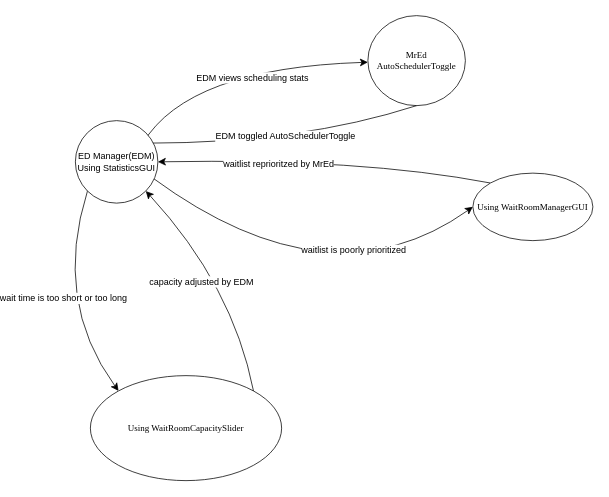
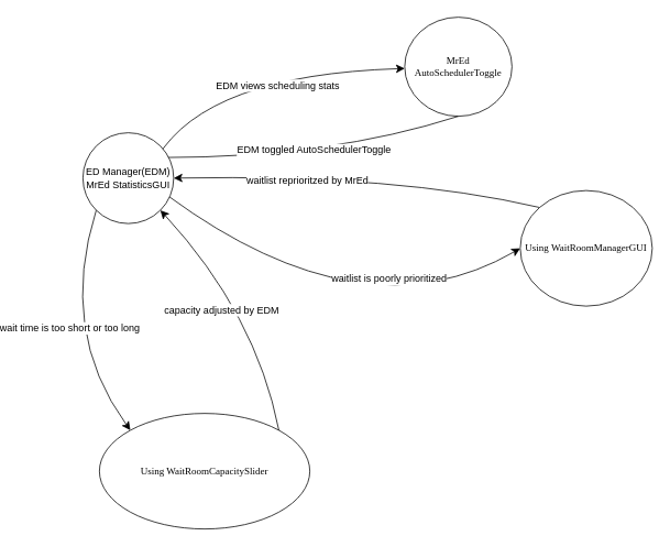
- <mxCell id="17" value="ED Manager(EDM) Using StatisticsGUI" style="ellipse;whiteSpace=wrap;html=1;aspect=fixed;" parent="1" vertex="1"><mxGeometry x="50" y="160" width="110" height="110" as="geometry" /></mxCell>
+ <mxCell id="17" value="ED Manager(EDM) MrEd StatisticsGUI" style="ellipse;whiteSpace=wrap;html=1;aspect=fixed;" parent="1" vertex="1"><mxGeometry x="50" y="160" width="110" height="110" as="geometry" /></mxCell>
- <mxCell id="6" value="Using WaitRoomManagerGUI" style="rounded=1;whiteSpace=wrap;html=1;arcSize=24;shadow=0;comic=0;labelBackgroundColor=none;fontFamily=Verdana;fontSize=12;align=center;shape=ellipse;perimeter=ellipsePerimeter;" parent="1" vertex="1"><mxGeometry x="580" y="230" width="160" height="90" as="geometry" /></mxCell>
+ <mxCell id="6" value="Using WaitRoomManagerGUI" style="rounded=1;whiteSpace=wrap;html=1;arcSize=24;shadow=0;comic=0;labelBackgroundColor=none;fontFamily=Verdana;fontSize=12;align=center;shape=ellipse;perimeter=ellipsePerimeter;" parent="1" vertex="1"><mxGeometry x="580" y="230" width="160" height="140" as="geometry" /></mxCell>
